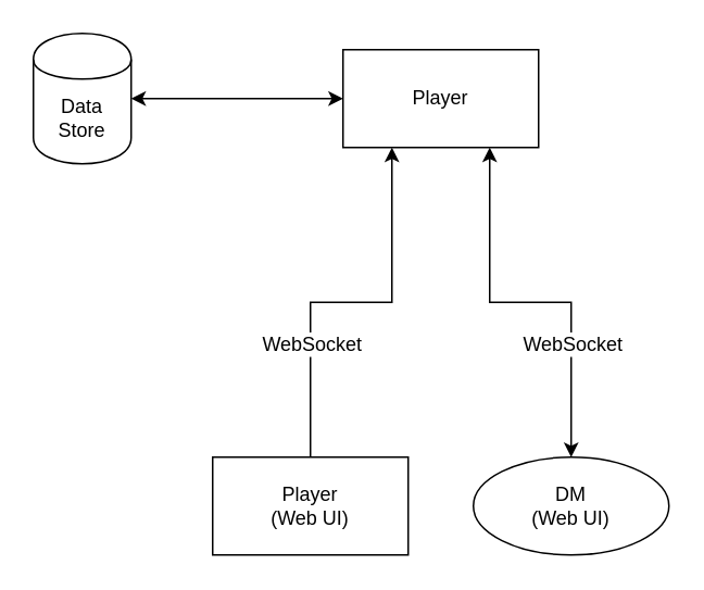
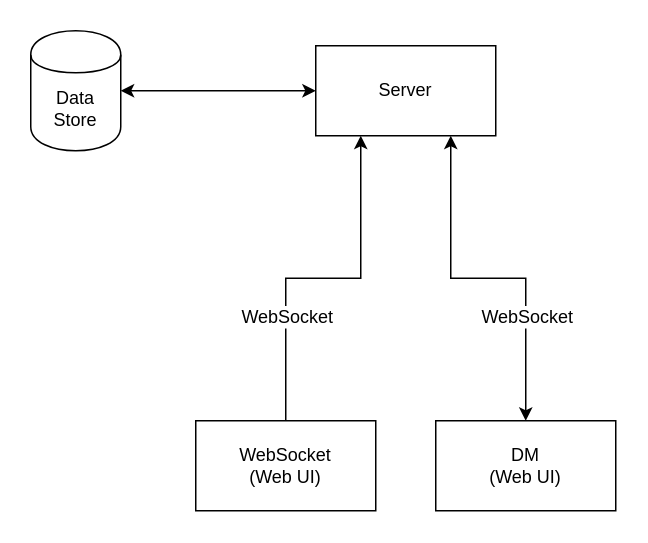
- <mxCell id="10" value="Player" style="rounded=0;whiteSpace=wrap;html=1;" vertex="1" parent="1"><mxGeometry x="210" y="30" width="120" height="60" as="geometry" /></mxCell>
+ <mxCell id="10" value="Server" style="rounded=0;whiteSpace=wrap;html=1;" vertex="1" parent="1"><mxGeometry x="210" y="30" width="120" height="60" as="geometry" /></mxCell>
- <mxCell id="3" value="Player&lt;br&gt;(Web UI)&lt;br&gt;" style="rounded=0;whiteSpace=wrap;html=1;" vertex="1" parent="1"><mxGeometry x="130" y="280" width="120" height="60" as="geometry" /></mxCell>
+ <mxCell id="3" value="WebSocket&lt;br&gt;(Web UI)&lt;br&gt;" style="rounded=0;whiteSpace=wrap;html=1;" vertex="1" parent="1"><mxGeometry x="130" y="280" width="120" height="60" as="geometry" /></mxCell>
- <mxCell id="2" value="DM&lt;br&gt;(Web UI)&lt;br&gt;" style="ellipse;whiteSpace=wrap;html=1;" vertex="1" parent="1"><mxGeometry x="290" y="280" width="120" height="60" as="geometry" /></mxCell>
+ <mxCell id="2" value="DM&lt;br&gt;(Web UI)&lt;br&gt;" style="rounded=0;whiteSpace=wrap;html=1;" vertex="1" parent="1"><mxGeometry x="290" y="280" width="120" height="60" as="geometry" /></mxCell>
